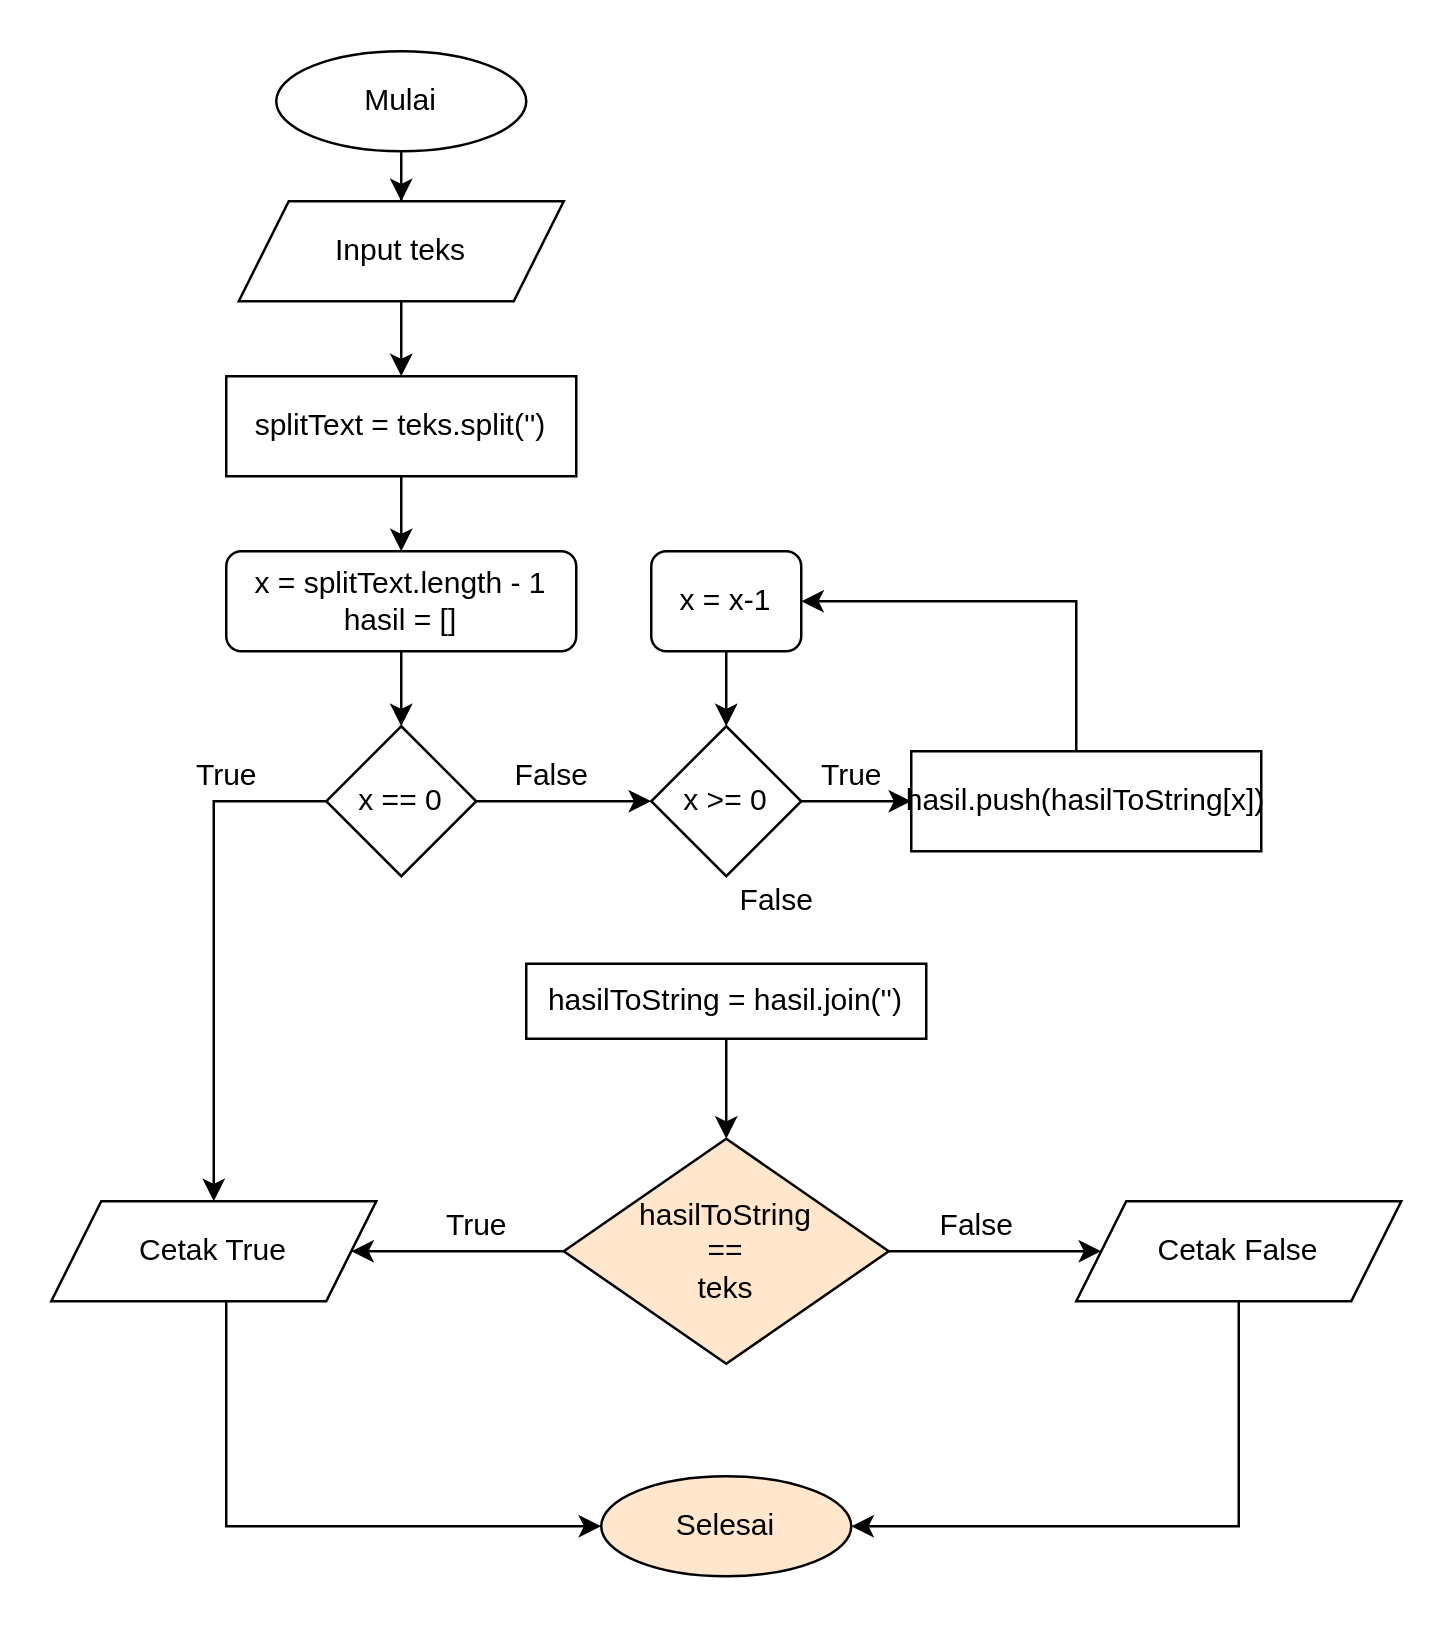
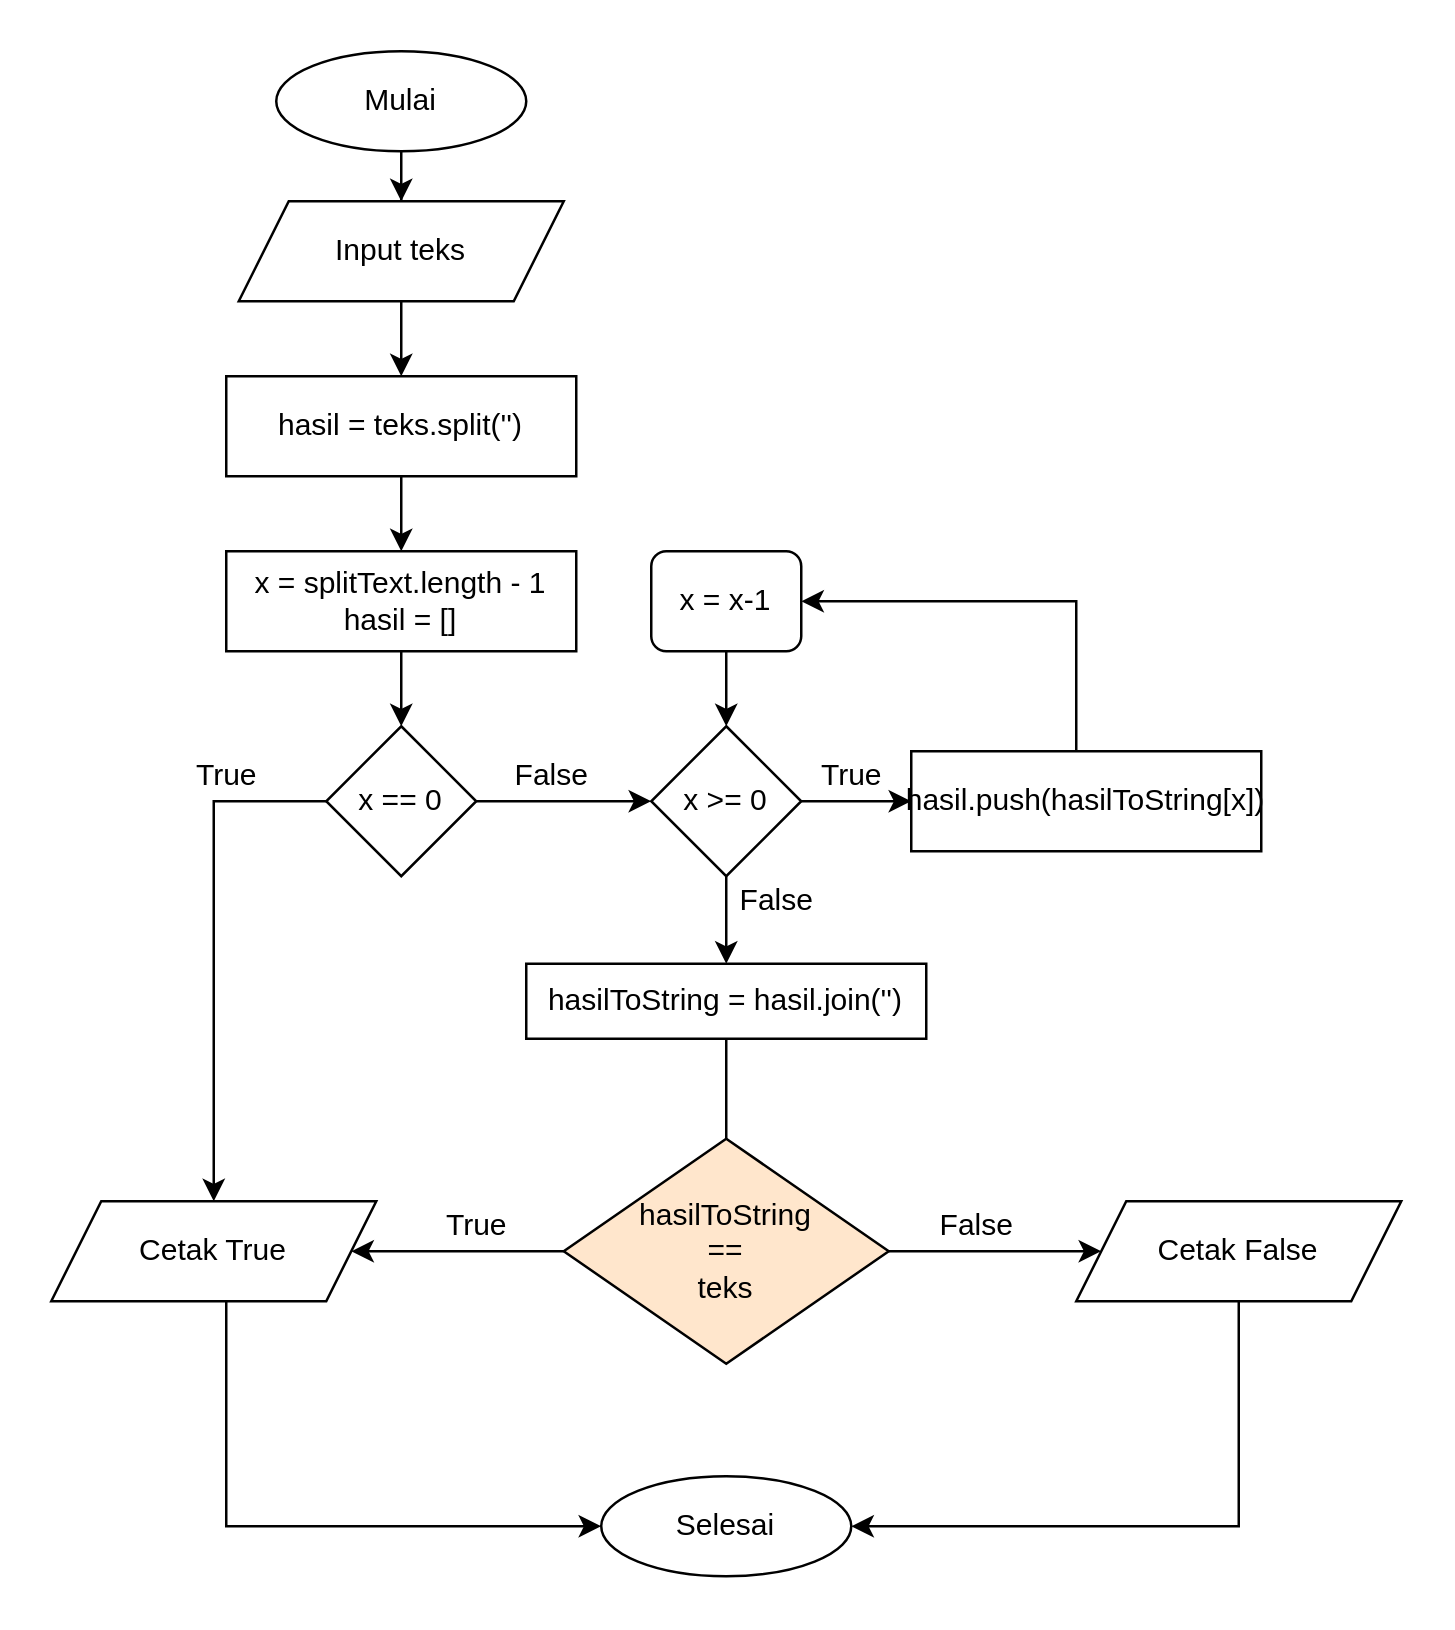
- <mxCell id="8" value="splitText = teks.split('')" style="rounded=0;whiteSpace=wrap;html=1;" parent="1" vertex="1"><mxGeometry x="90" y="150" width="140" height="40" as="geometry" /></mxCell>
+ <mxCell id="8" value="hasil = teks.split('')" style="rounded=0;whiteSpace=wrap;html=1;" parent="1" vertex="1"><mxGeometry x="90" y="150" width="140" height="40" as="geometry" /></mxCell>
- <mxCell id="10" value="x = splitText.length - 1&lt;br&gt;hasil = []" style="whiteSpace=wrap;html=1;rounded=1;" parent="1" vertex="1"><mxGeometry x="90" y="220" width="140" height="40" as="geometry" /></mxCell>
+ <mxCell id="10" value="x = splitText.length - 1&lt;br&gt;hasil = []" style="rounded=0;whiteSpace=wrap;html=1;" parent="1" vertex="1"><mxGeometry x="90" y="220" width="140" height="40" as="geometry" /></mxCell>
+ <mxCell id="19" value="" style="edgeStyle=orthogonalEdgeStyle;rounded=0;orthogonalLoop=1;jettySize=auto;html=1;" parent="1" source="20" target="29" edge="1"><mxGeometry relative="1" as="geometry" /></mxCell>
- <mxCell id="28" style="edgeStyle=orthogonalEdgeStyle;rounded=0;orthogonalLoop=1;jettySize=auto;html=1;" parent="1" source="29" target="32" edge="1"><mxGeometry relative="1" as="geometry" /></mxCell>
+ <mxCell id="28" style="edgeStyle=orthogonalEdgeStyle;rounded=0;orthogonalLoop=1;jettySize=auto;html=1;endArrow=none;" parent="1" source="29" target="32" edge="1"><mxGeometry relative="1" as="geometry" /></mxCell>
- <mxCell id="4" value="Selesai" style="ellipse;whiteSpace=wrap;html=1;fillColor=#ffe6cc;" parent="1" vertex="1"><mxGeometry x="240" y="590" width="100" height="40" as="geometry" /></mxCell>
+ <mxCell id="4" value="Selesai" style="ellipse;whiteSpace=wrap;html=1;" parent="1" vertex="1"><mxGeometry x="240" y="590" width="100" height="40" as="geometry" /></mxCell>
